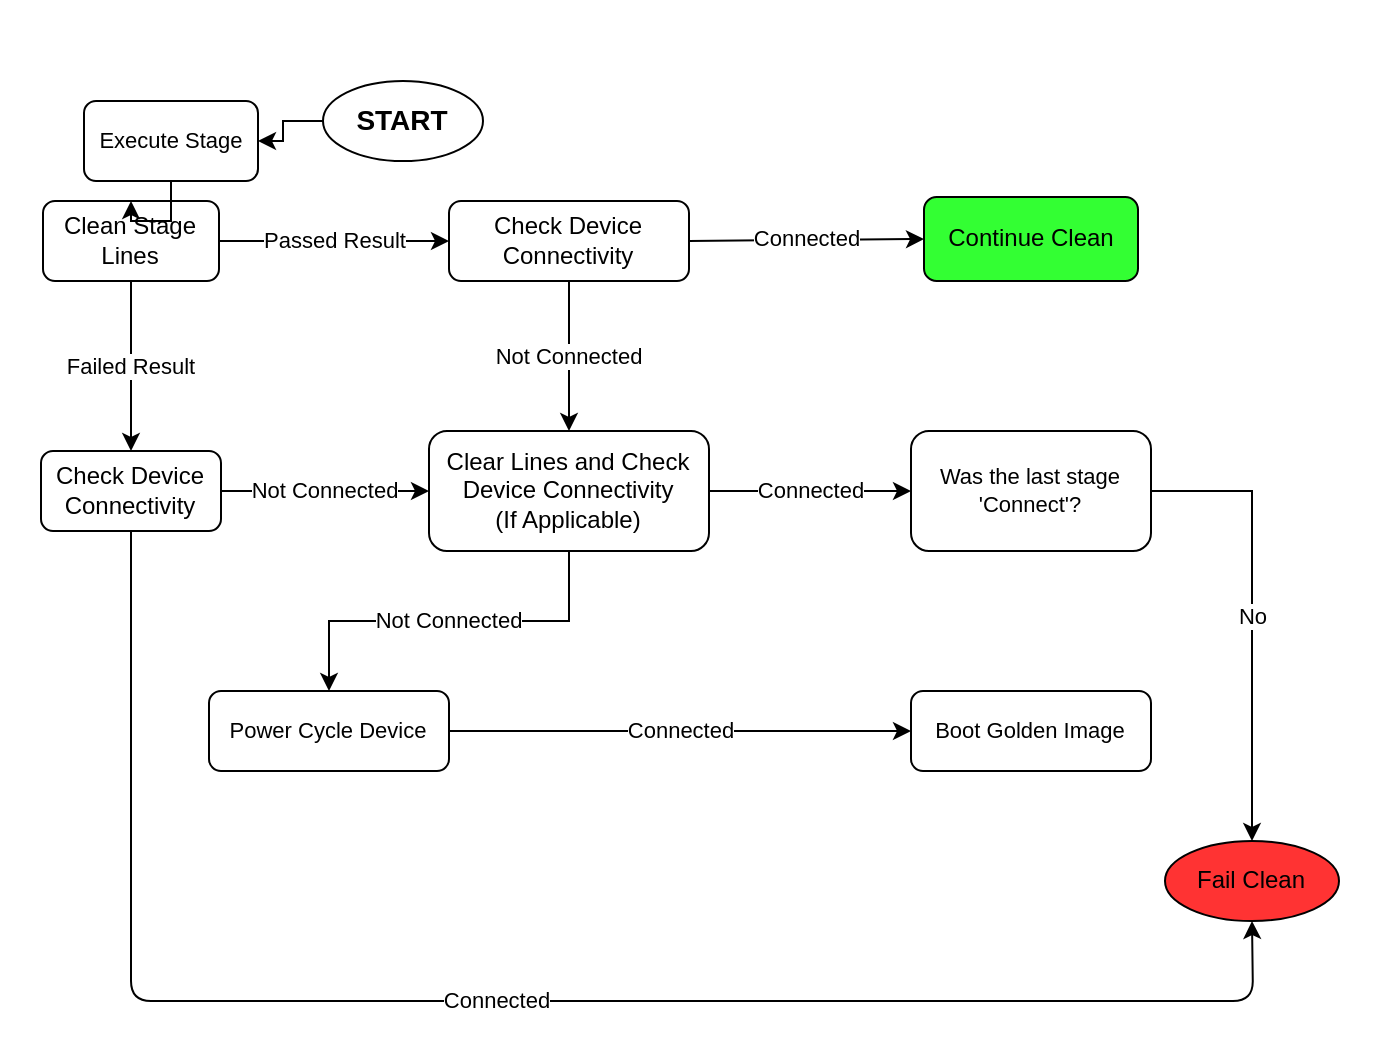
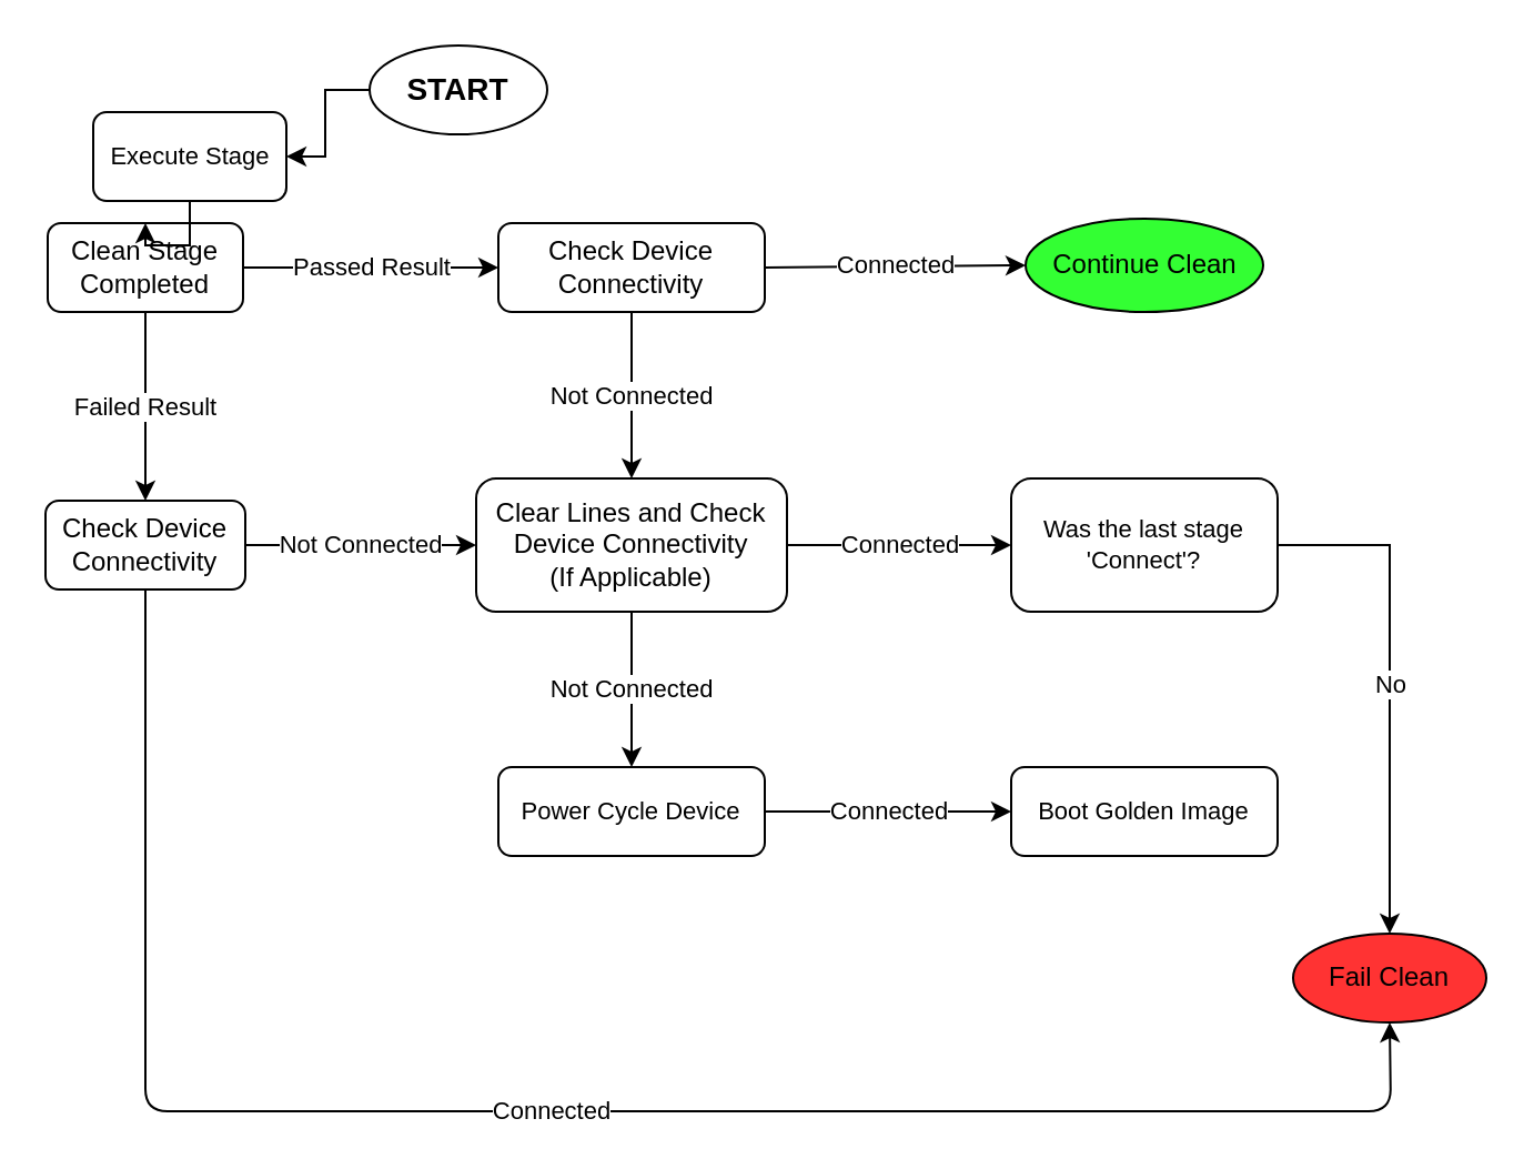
- <mxCell id="20" value="&lt;b&gt;&lt;font style=&quot;font-size: 14px&quot;&gt;START&lt;/font&gt;&lt;/b&gt;" style="ellipse;whiteSpace=wrap;html=1;fontSize=11;" vertex="1" parent="1"><mxGeometry x="161" y="40" width="80" height="40" as="geometry" /></mxCell>
+ <mxCell id="20" value="&lt;b&gt;&lt;font style=&quot;font-size: 14px&quot;&gt;START&lt;/font&gt;&lt;/b&gt;" style="ellipse;whiteSpace=wrap;html=1;fontSize=11;" vertex="1" parent="1"><mxGeometry x="166" y="20" width="80" height="40" as="geometry" /></mxCell>
- <mxCell id="6" value="Continue Clean" style="whiteSpace=wrap;html=1;fillColor=#33FF33;rounded=1;" vertex="1" parent="1"><mxGeometry x="461.5" y="98" width="107" height="42" as="geometry" /></mxCell>
+ <mxCell id="6" value="Continue Clean" style="ellipse;whiteSpace=wrap;html=1;fillColor=#33FF33;" vertex="1" parent="1"><mxGeometry x="461.5" y="98" width="107" height="42" as="geometry" /></mxCell>
- <mxCell id="2" value="Clean Stage Lines" style="rounded=1;whiteSpace=wrap;html=1;" parent="1" vertex="1"><mxGeometry x="21" y="100" width="88" height="40" as="geometry" /></mxCell>
+ <mxCell id="2" value="Clean Stage Completed" style="rounded=1;whiteSpace=wrap;html=1;" parent="1" vertex="1"><mxGeometry x="21" y="100" width="88" height="40" as="geometry" /></mxCell>
- <mxCell id="18" value="Power Cycle Device" style="rounded=1;whiteSpace=wrap;html=1;fontSize=11;" vertex="1" parent="1"><mxGeometry x="104" y="345" width="120" height="40" as="geometry" /></mxCell>
+ <mxCell id="18" value="Power Cycle Device" style="rounded=1;whiteSpace=wrap;html=1;fontSize=11;" vertex="1" parent="1"><mxGeometry x="224" y="345" width="120" height="40" as="geometry" /></mxCell>
